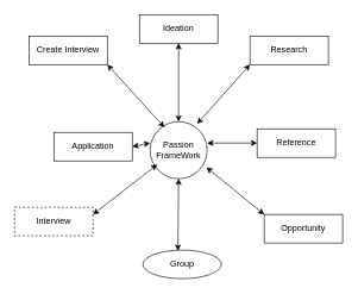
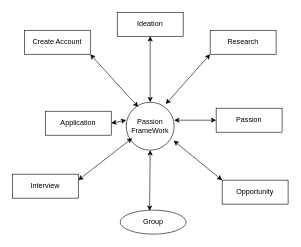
- <mxCell id="3" value="Create Interview" style="rounded=0;whiteSpace=wrap;html=1;" vertex="1" parent="1"><mxGeometry x="40" y="50" width="110" height="40" as="geometry" /></mxCell>
+ <mxCell id="3" value="Create Account" style="rounded=0;whiteSpace=wrap;html=1;" vertex="1" parent="1"><mxGeometry x="40" y="50" width="110" height="40" as="geometry" /></mxCell>
- <mxCell id="6" value="Reference" style="rounded=0;whiteSpace=wrap;html=1;" vertex="1" parent="1"><mxGeometry x="360" y="180" width="110" height="40" as="geometry" /></mxCell>
+ <mxCell id="6" value="Passion" style="rounded=0;whiteSpace=wrap;html=1;" vertex="1" parent="1"><mxGeometry x="360" y="180" width="110" height="40" as="geometry" /></mxCell>
- <mxCell id="4" value="Interview" style="rounded=0;whiteSpace=wrap;html=1;dashed=1;" vertex="1" parent="1"><mxGeometry x="20" y="290" width="110" height="40" as="geometry" /></mxCell>
+ <mxCell id="4" value="Interview" style="rounded=0;whiteSpace=wrap;html=1;" vertex="1" parent="1"><mxGeometry x="20" y="290" width="110" height="40" as="geometry" /></mxCell>
